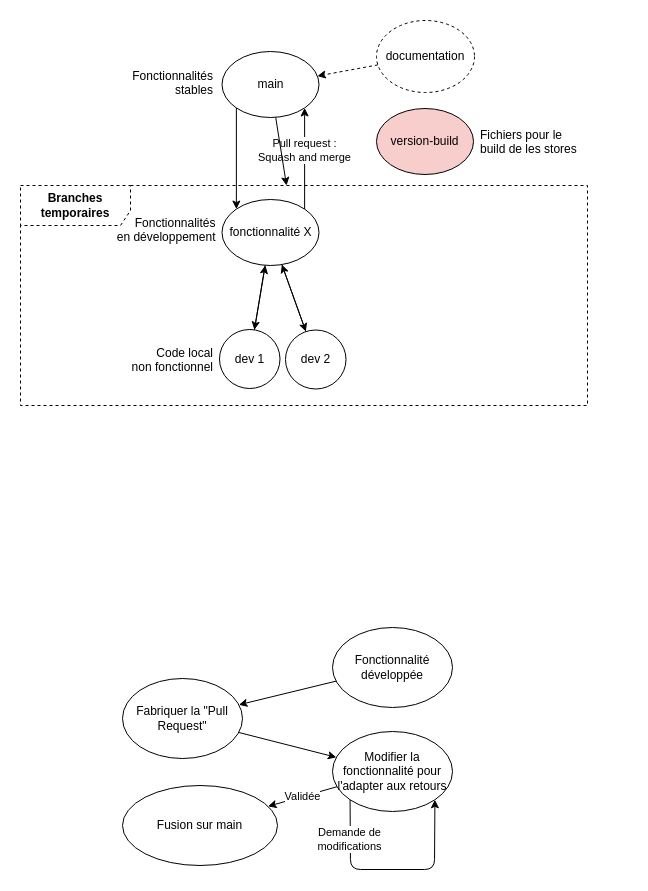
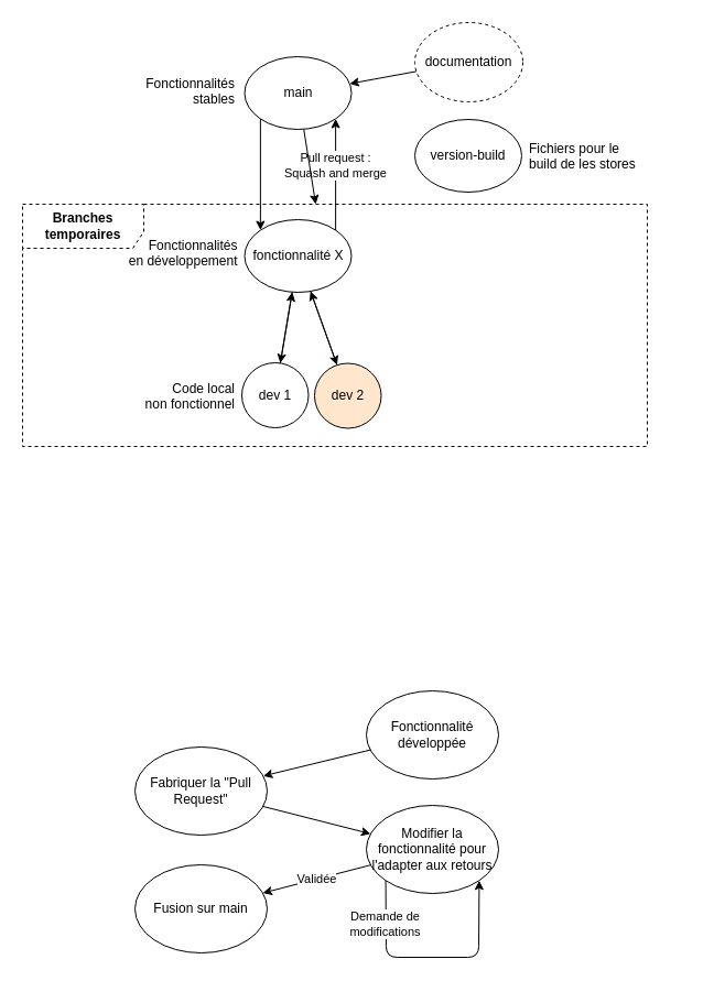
- <mxCell id="31" style="edgeStyle=none;html=1;dashed=1;" parent="1" source="30" target="20" edge="1"><mxGeometry relative="1" as="geometry" /></mxCell>
+ <mxCell id="31" style="edgeStyle=none;html=1;" parent="1" source="30" target="20" edge="1"><mxGeometry relative="1" as="geometry" /></mxCell>
- <mxCell id="27" value="version-build" style="ellipse;whiteSpace=wrap;html=1;fillColor=#f8cecc;" parent="26" vertex="1"><mxGeometry width="97" height="66" as="geometry" /></mxCell>
+ <mxCell id="27" value="version-build" style="ellipse;whiteSpace=wrap;html=1;" parent="26" vertex="1"><mxGeometry width="97" height="66" as="geometry" /></mxCell>
- <mxCell id="18" value="dev 2" style="ellipse;whiteSpace=wrap;html=1;" parent="1" vertex="1"><mxGeometry x="285" y="329.5" width="60.5" height="59" as="geometry" /></mxCell>
+ <mxCell id="18" value="dev 2" style="ellipse;whiteSpace=wrap;html=1;fillColor=#ffe6cc;" parent="1" vertex="1"><mxGeometry x="285" y="329.5" width="60.5" height="59" as="geometry" /></mxCell>
- <mxCell id="24" value="Fusion sur main" style="ellipse;whiteSpace=wrap;html=1;" parent="1" vertex="1"><mxGeometry x="122" y="785" width="155" height="80" as="geometry" /></mxCell>
+ <mxCell id="24" value="Fusion sur main" style="ellipse;whiteSpace=wrap;html=1;" parent="1" vertex="1"><mxGeometry x="122" y="785" width="120" height="80" as="geometry" /></mxCell>
